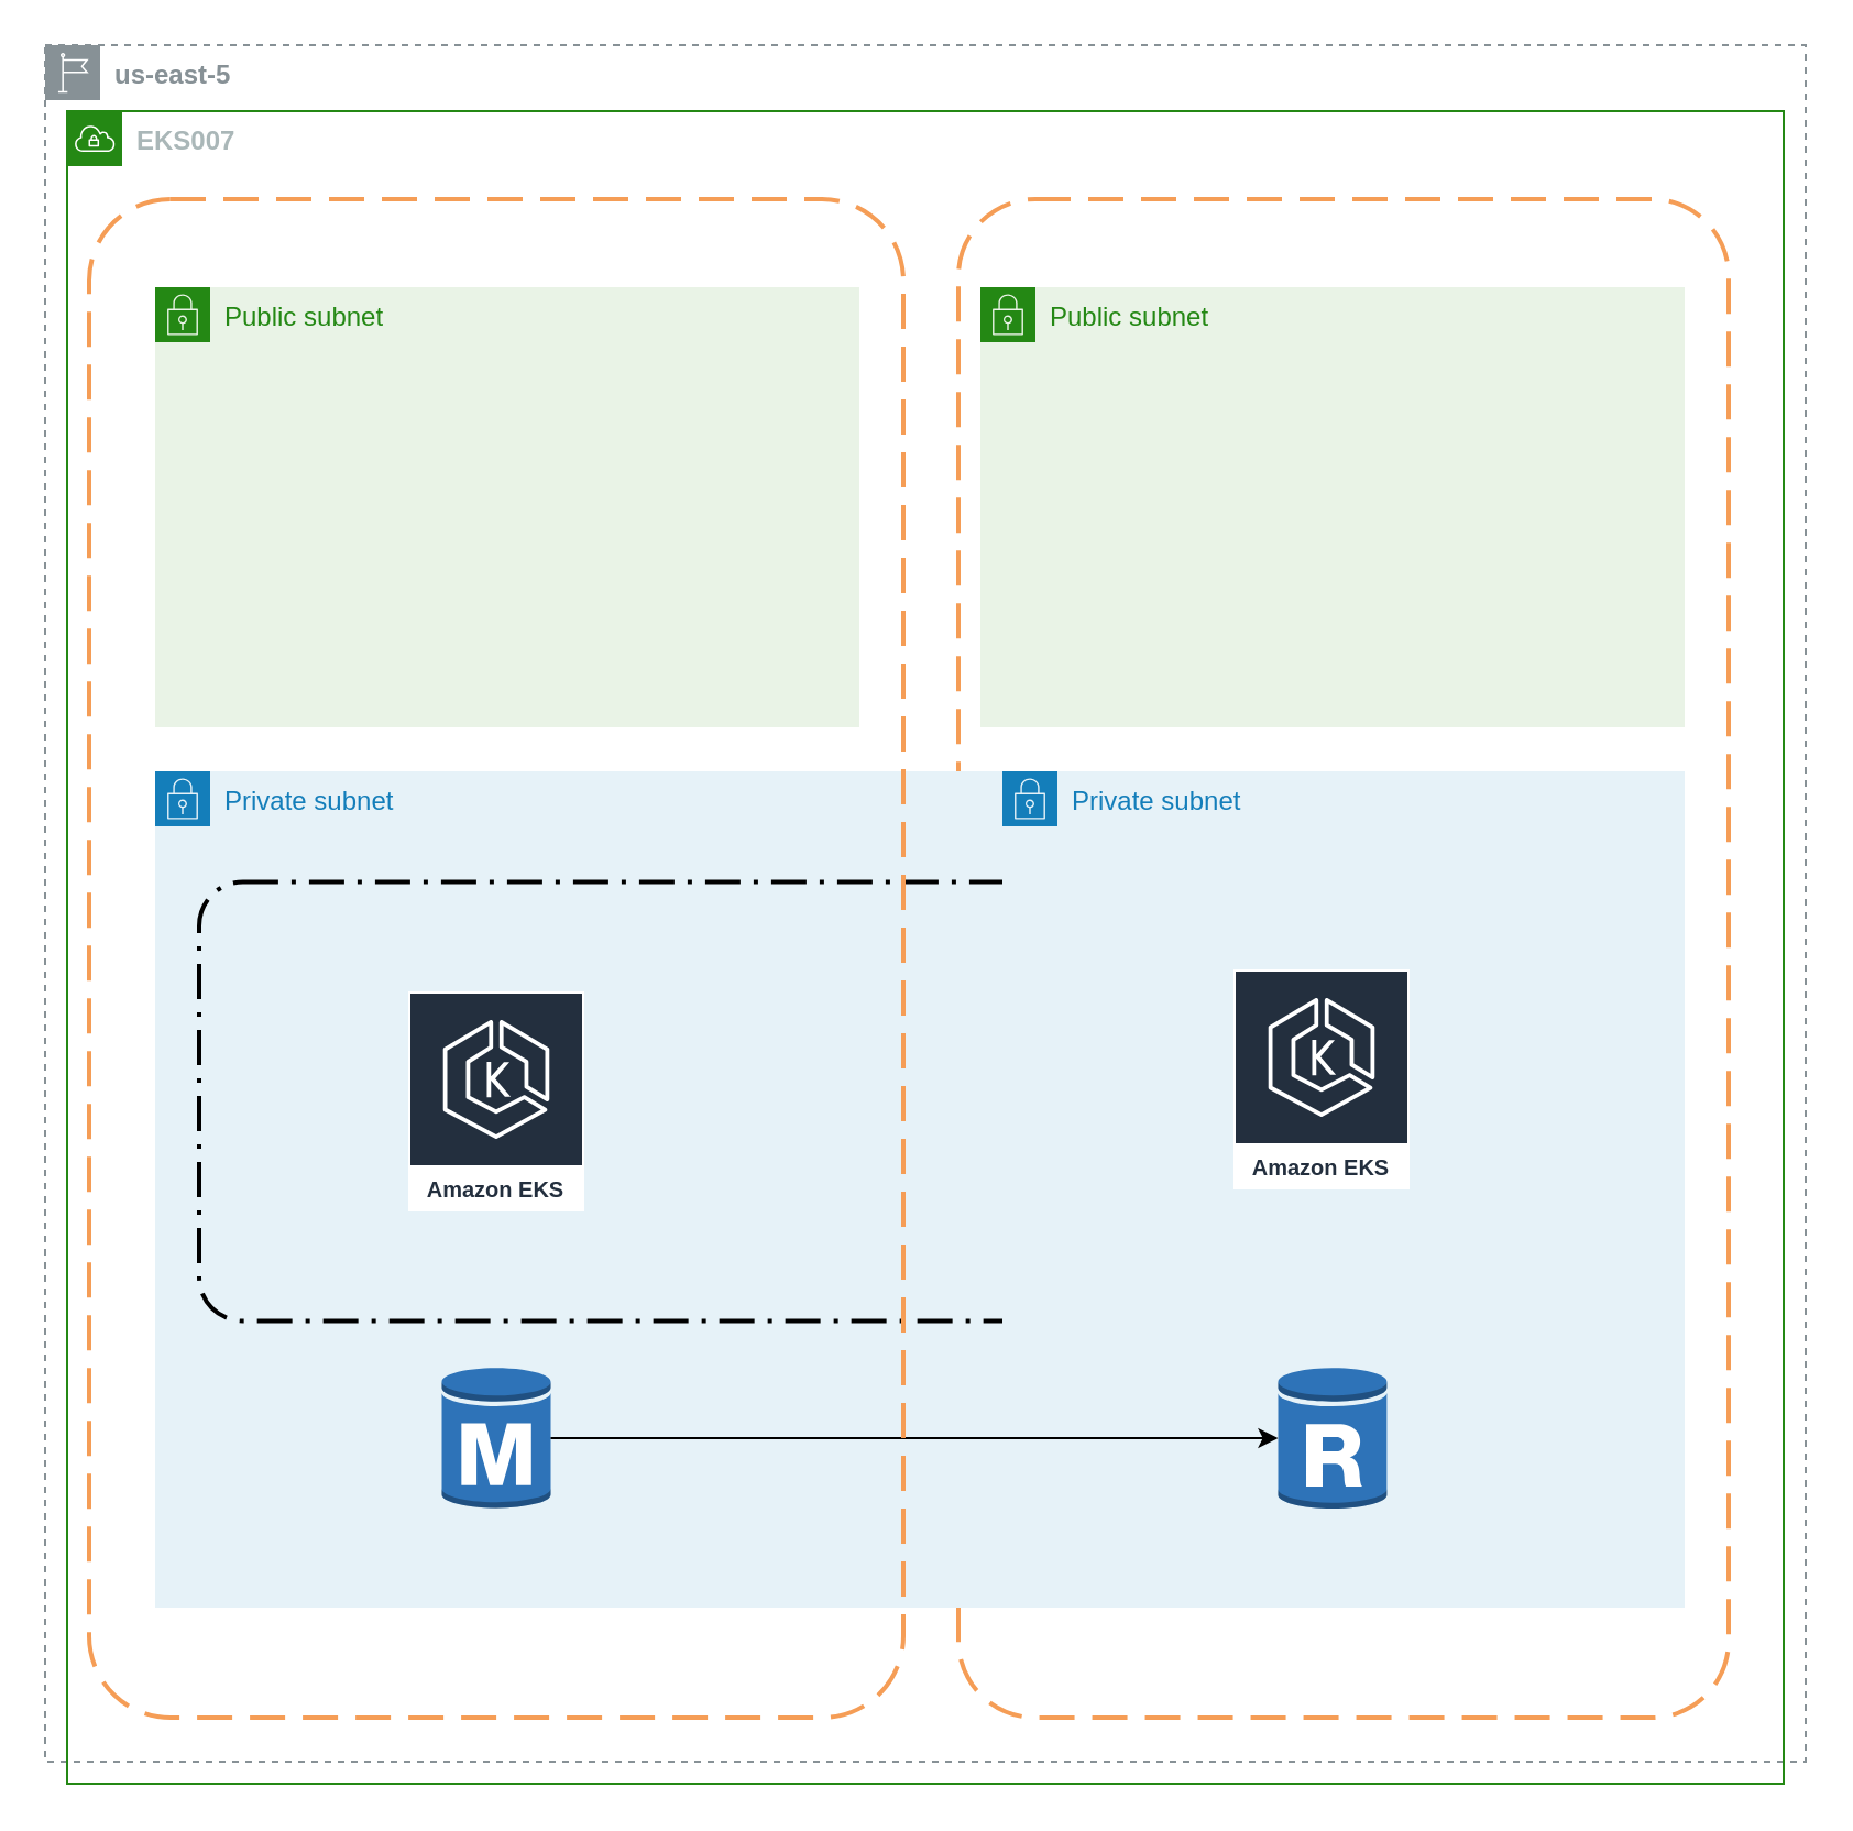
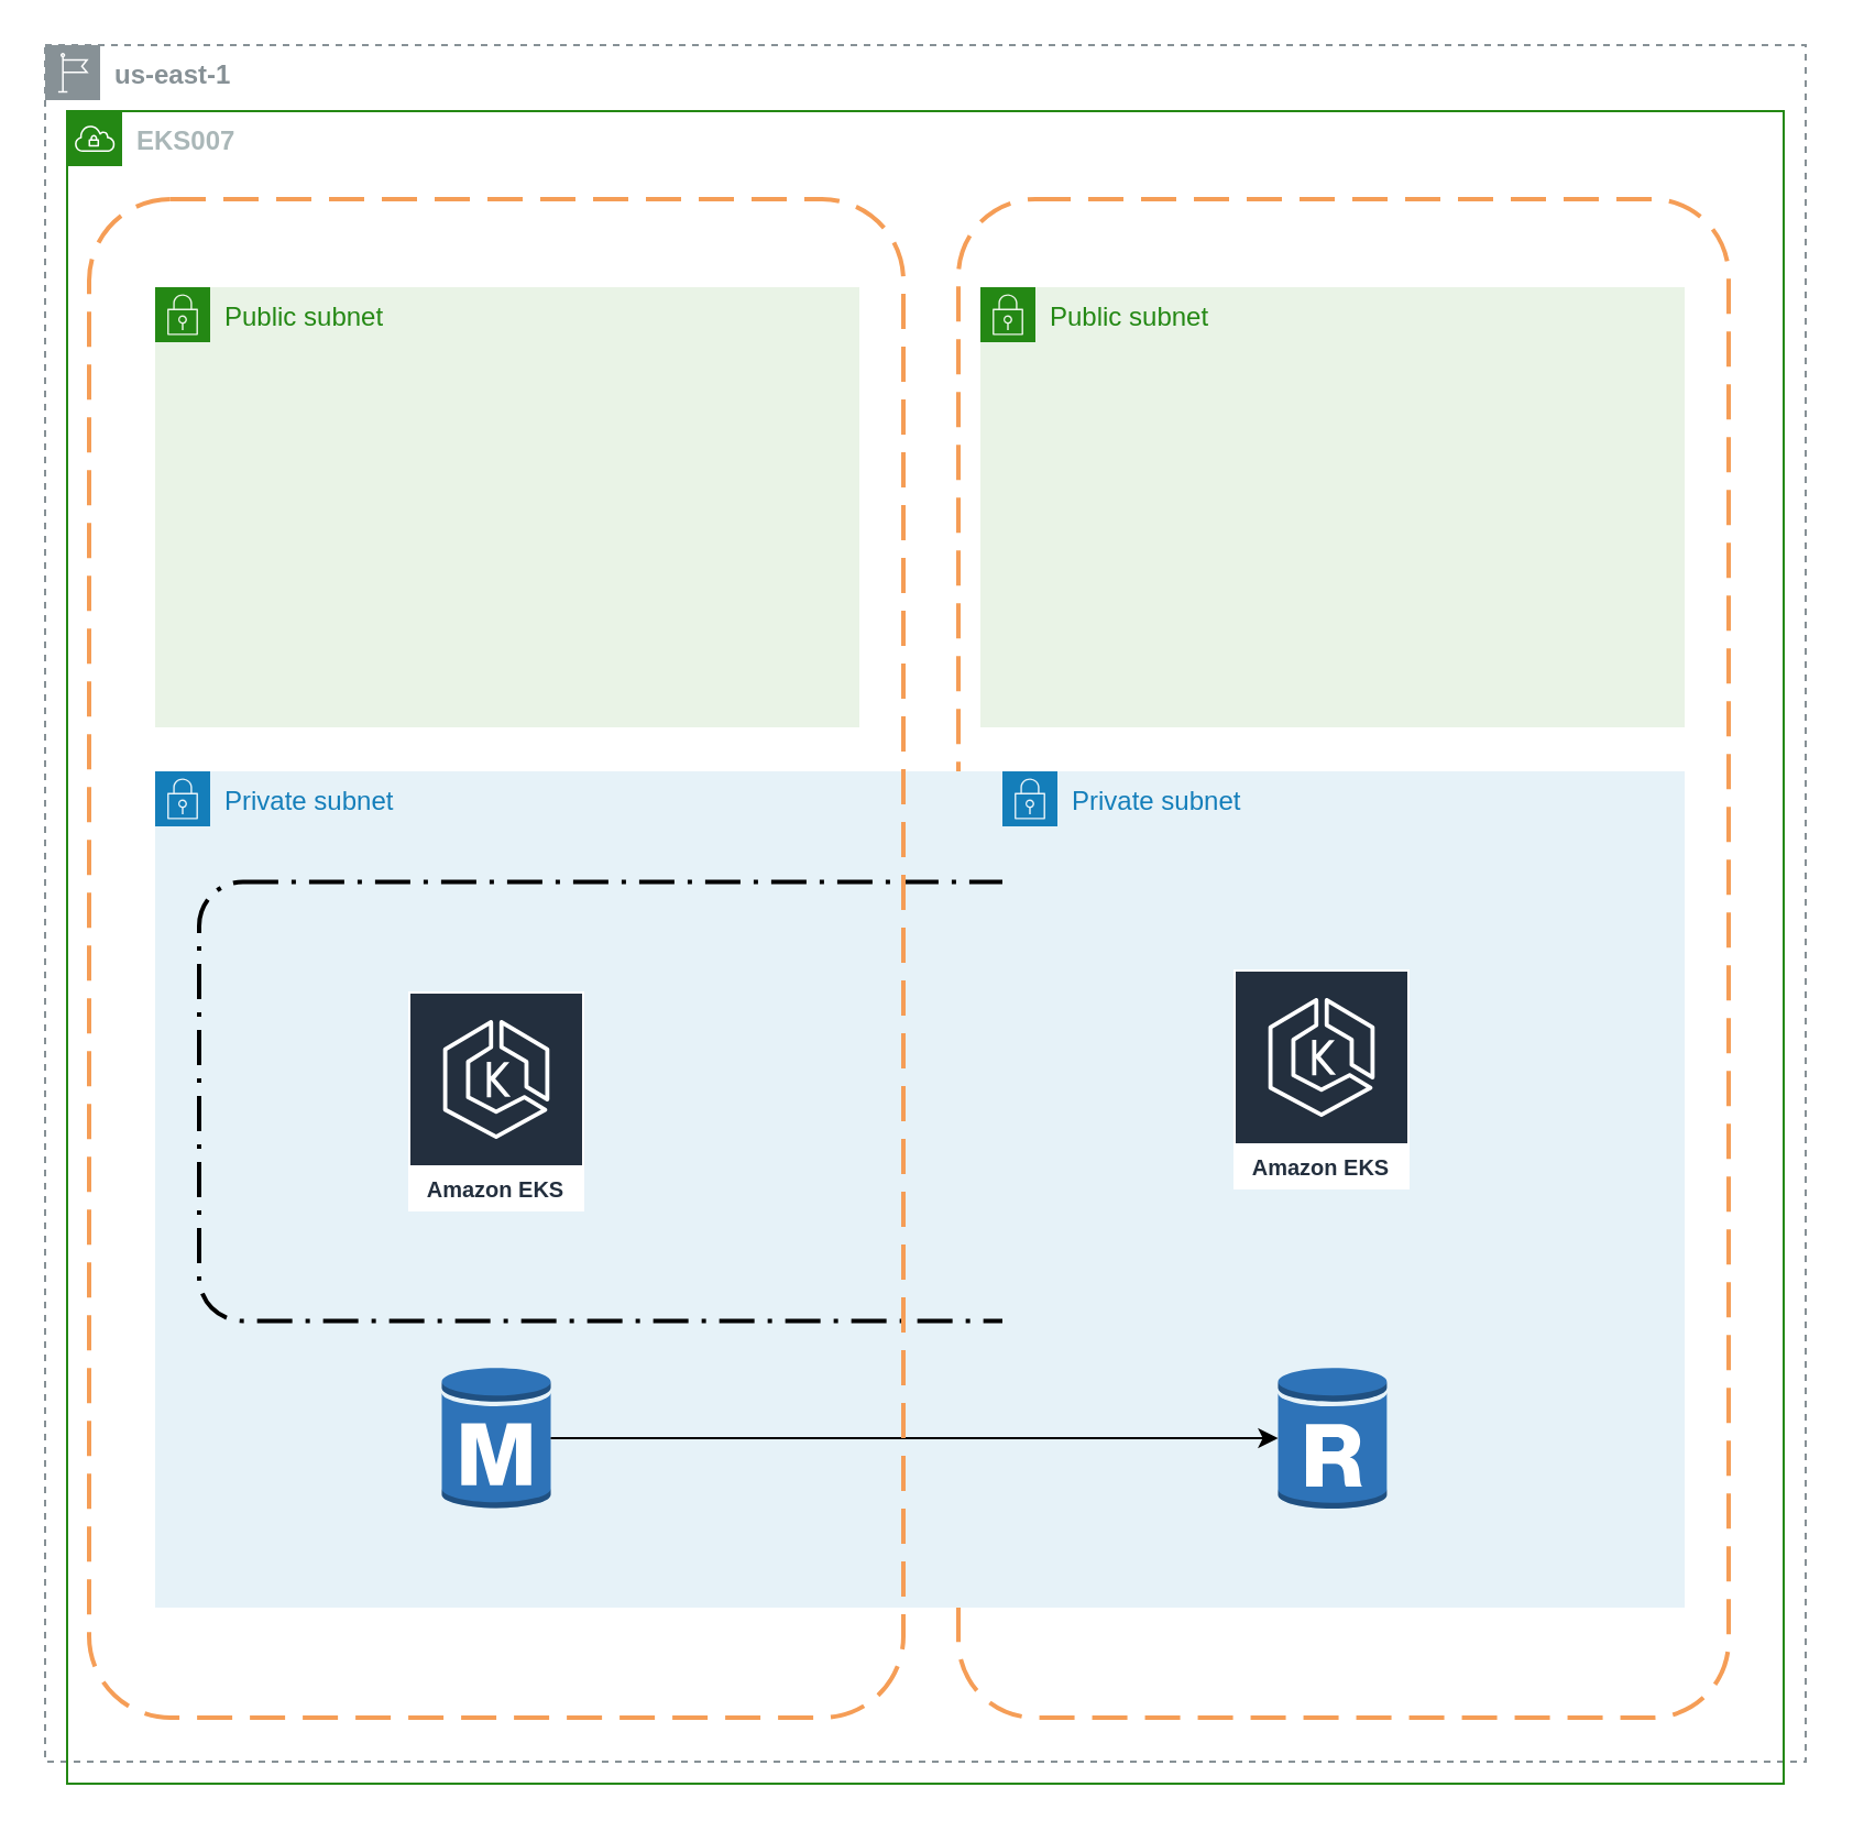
- <mxCell id="2" value="&lt;b&gt;us-east-5&lt;/b&gt;" style="sketch=0;outlineConnect=0;gradientColor=none;html=1;whiteSpace=wrap;fontSize=12;fontStyle=0;shape=mxgraph.aws4.group;grIcon=mxgraph.aws4.group_region;strokeColor=#879196;fillColor=none;verticalAlign=top;align=left;spacingLeft=30;fontColor=#879196;dashed=1;shadow=0;" vertex="1" parent="1"><mxGeometry x="20" y="20" width="800" height="780" as="geometry" /></mxCell>
+ <mxCell id="2" value="&lt;b&gt;us-east-1&lt;/b&gt;" style="sketch=0;outlineConnect=0;gradientColor=none;html=1;whiteSpace=wrap;fontSize=12;fontStyle=0;shape=mxgraph.aws4.group;grIcon=mxgraph.aws4.group_region;strokeColor=#879196;fillColor=none;verticalAlign=top;align=left;spacingLeft=30;fontColor=#879196;dashed=1;shadow=0;" vertex="1" parent="1"><mxGeometry x="20" y="20" width="800" height="780" as="geometry" /></mxCell>
